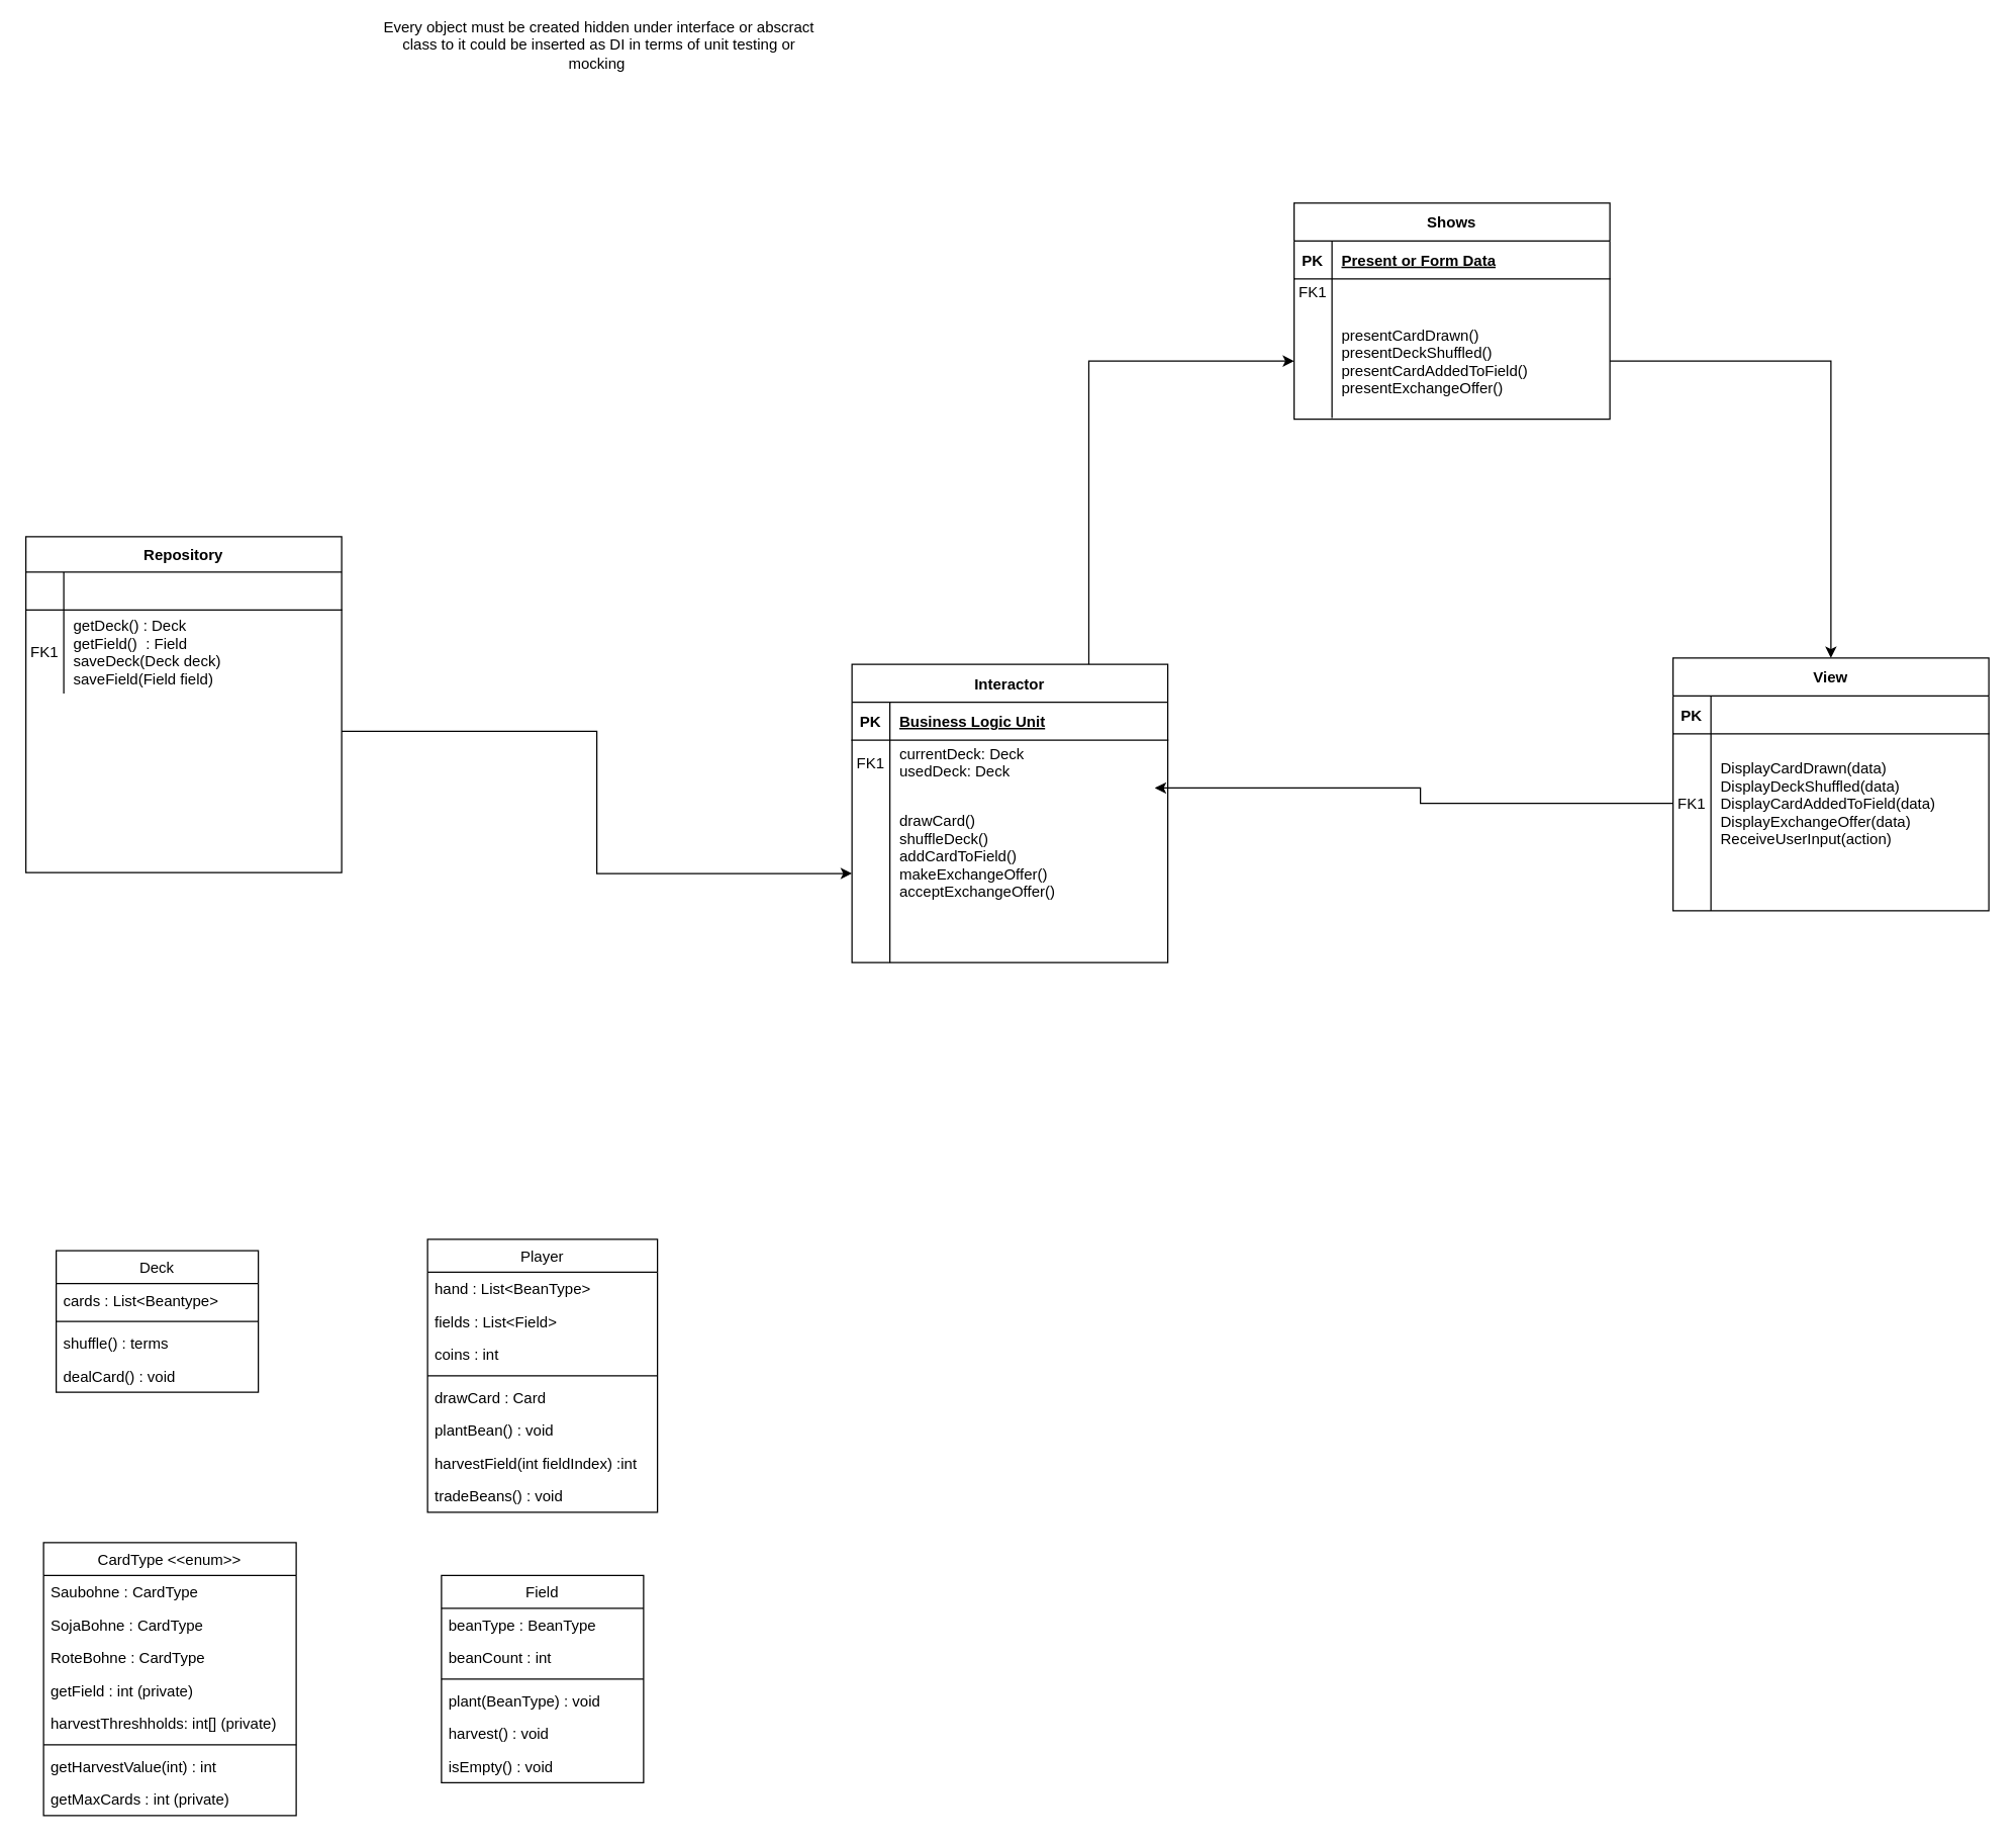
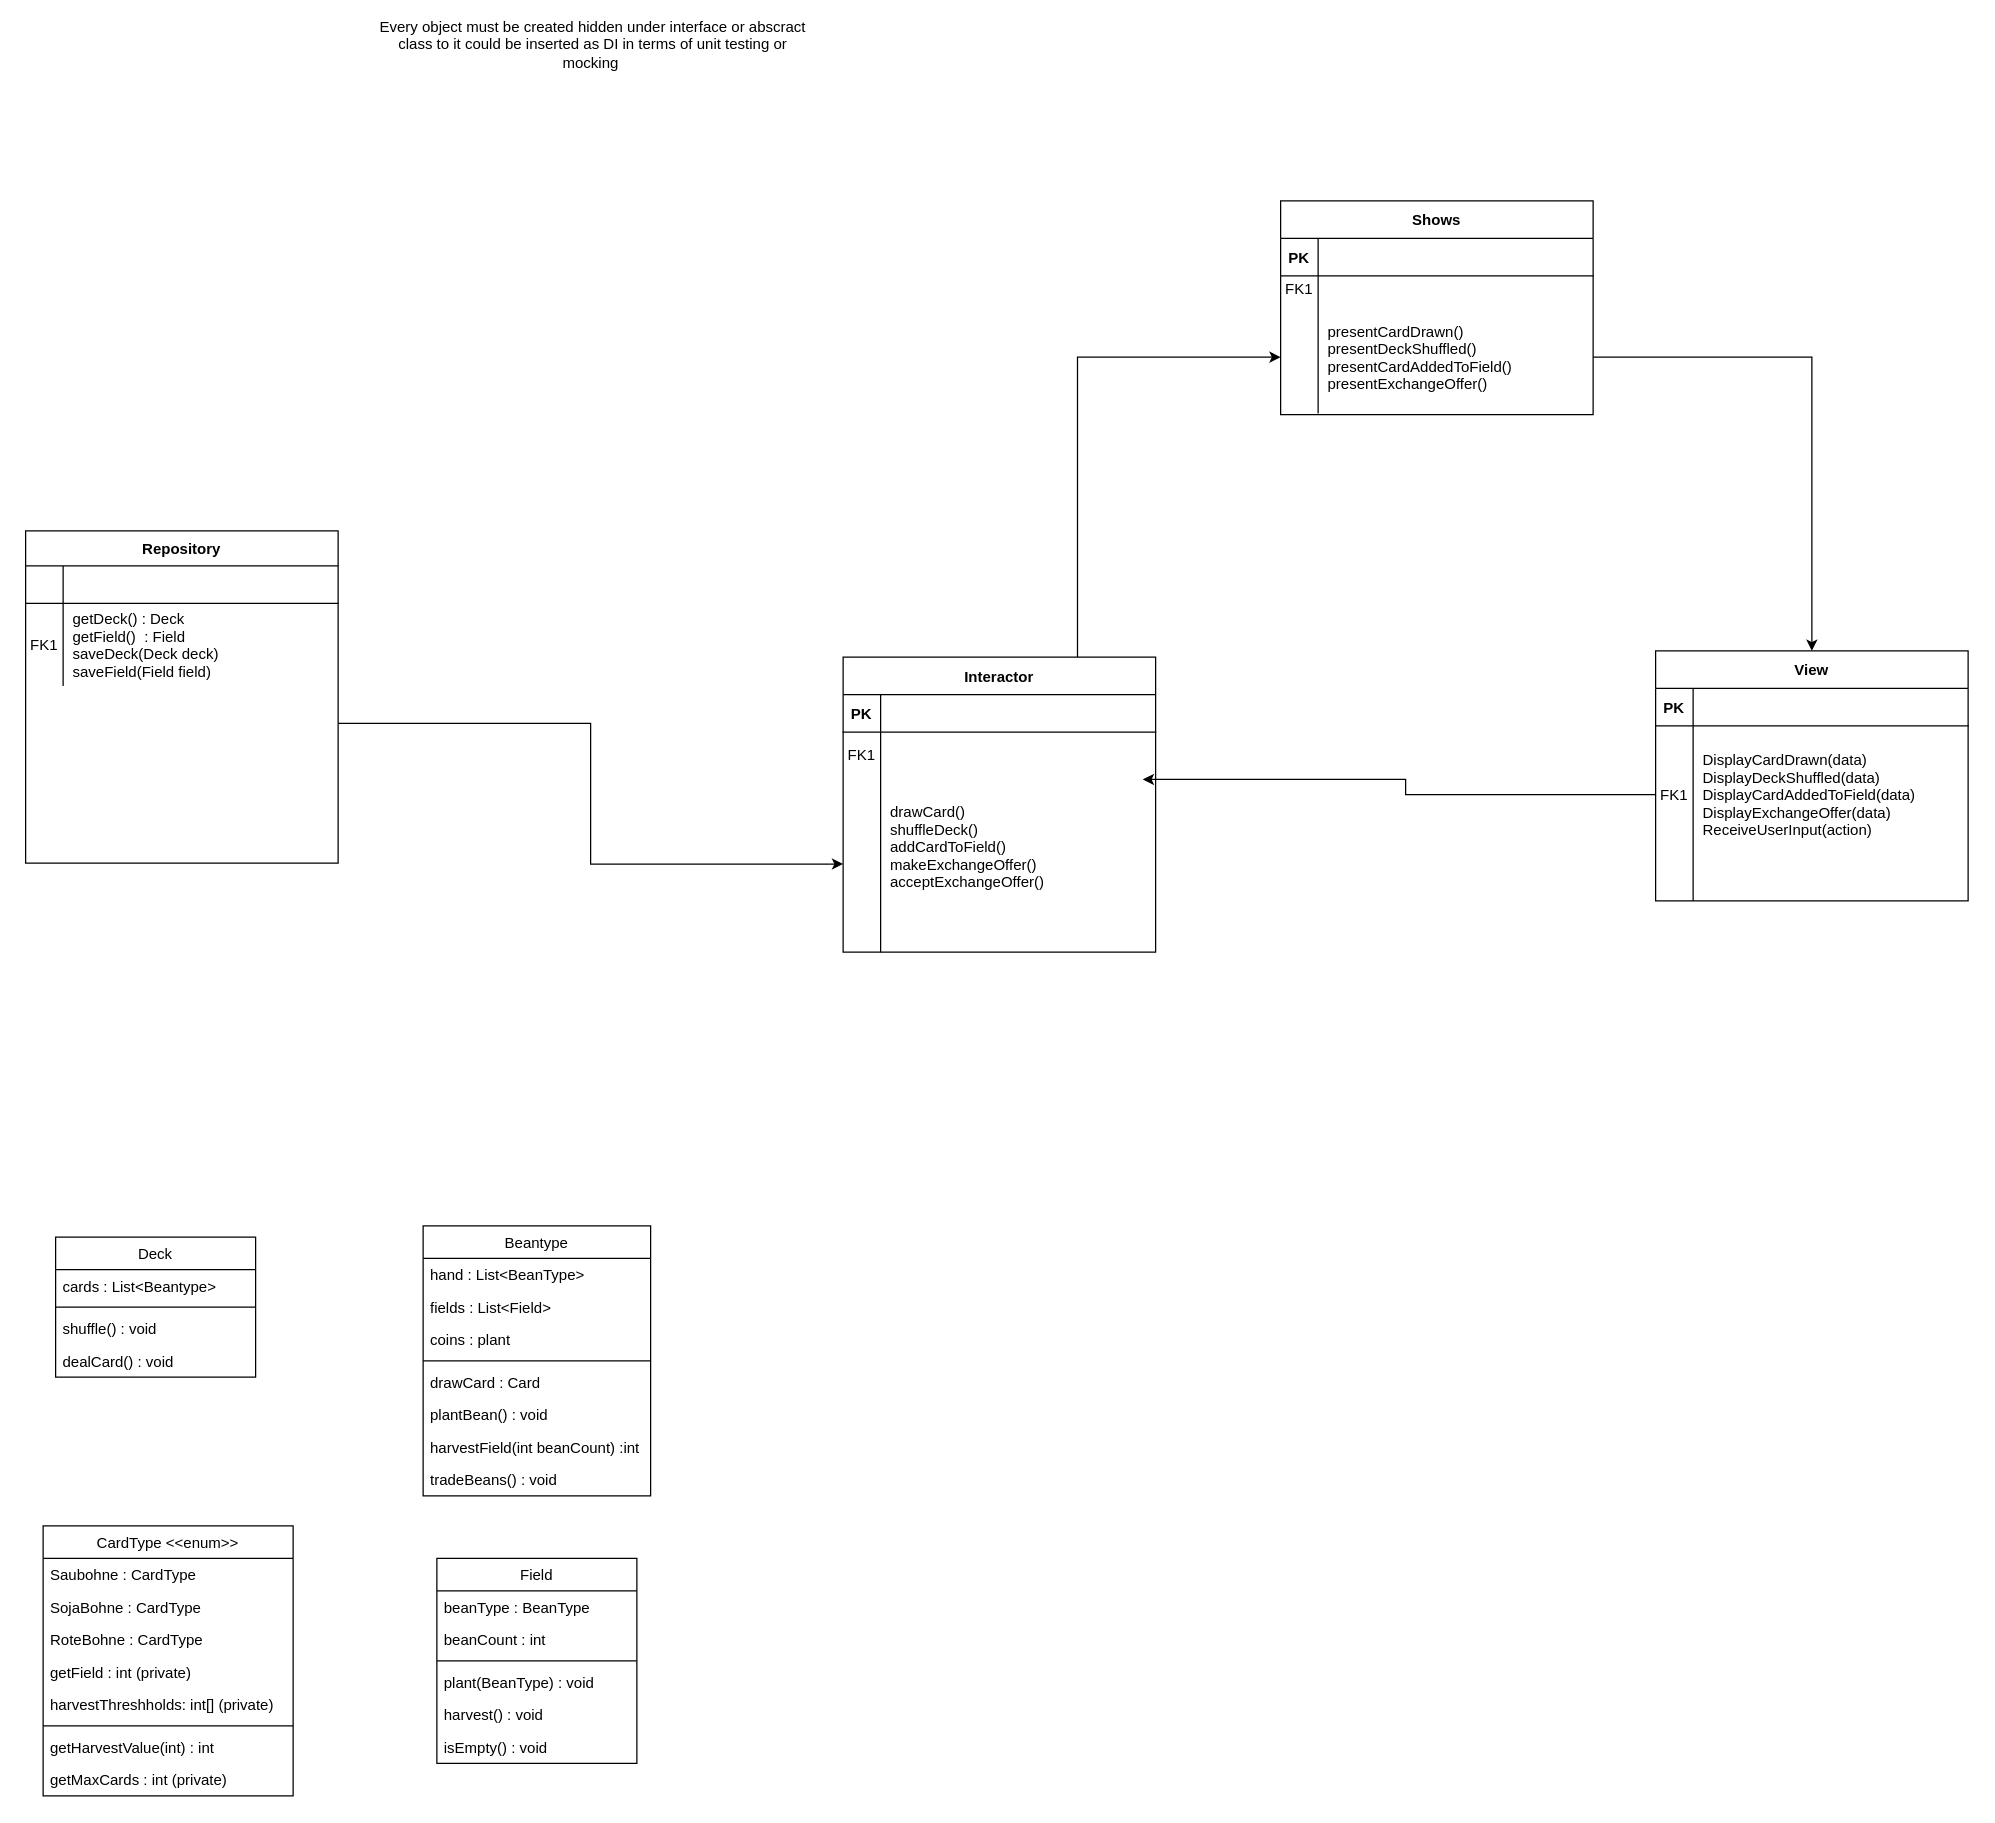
- <mxCell id="16" value="Present or Form Data" style="shape=partialRectangle;overflow=hidden;connectable=0;fillColor=none;top=0;left=0;bottom=0;right=0;align=left;spacingLeft=6;fontStyle=5;" vertex="1" parent="14"><mxGeometry x="30" width="220" height="30" as="geometry"><mxRectangle width="220" height="30" as="alternateBounds" /></mxGeometry></mxCell>
- <mxCell id="6" value="Business Logic Unit" style="shape=partialRectangle;overflow=hidden;connectable=0;fillColor=none;top=0;left=0;bottom=0;right=0;align=left;spacingLeft=6;fontStyle=5;" vertex="1" parent="4"><mxGeometry x="30" width="220" height="30" as="geometry"><mxRectangle width="220" height="30" as="alternateBounds" /></mxGeometry></mxCell>
- <mxCell id="9" value="currentDeck: Deck&#10;usedDeck: Deck" style="shape=partialRectangle;overflow=hidden;connectable=0;fillColor=none;top=0;left=0;bottom=0;right=0;align=left;spacingLeft=6;" vertex="1" parent="7"><mxGeometry x="30" width="220" height="35" as="geometry"><mxRectangle width="220" height="35" as="alternateBounds" /></mxGeometry></mxCell>
- <mxCell id="42" value="Player" style="swimlane;fontStyle=0;align=center;verticalAlign=top;childLayout=stackLayout;horizontal=1;startSize=26;horizontalStack=0;resizeParent=1;resizeLast=0;collapsible=1;marginBottom=0;rounded=0;shadow=0;strokeWidth=1;" vertex="1" parent="1"><mxGeometry x="338" y="980" width="182" height="216" as="geometry"><mxRectangle x="550" y="140" width="160" height="26" as="alternateBounds" /></mxGeometry></mxCell>
+ <mxCell id="42" value="Beantype" style="swimlane;fontStyle=0;align=center;verticalAlign=top;childLayout=stackLayout;horizontal=1;startSize=26;horizontalStack=0;resizeParent=1;resizeLast=0;collapsible=1;marginBottom=0;rounded=0;shadow=0;strokeWidth=1;" vertex="1" parent="1"><mxGeometry x="338" y="980" width="182" height="216" as="geometry"><mxRectangle x="550" y="140" width="160" height="26" as="alternateBounds" /></mxGeometry></mxCell>
- <mxCell id="61" value="shuffle() : terms&#10;" style="text;align=left;verticalAlign=top;spacingLeft=4;spacingRight=4;overflow=hidden;rotatable=0;points=[[0,0.5],[1,0.5]];portConstraint=eastwest;" vertex="1" parent="58"><mxGeometry y="60" width="160" height="26" as="geometry" /></mxCell>
+ <mxCell id="61" value="shuffle() : void&#10;" style="text;align=left;verticalAlign=top;spacingLeft=4;spacingRight=4;overflow=hidden;rotatable=0;points=[[0,0.5],[1,0.5]];portConstraint=eastwest;" vertex="1" parent="58"><mxGeometry y="60" width="160" height="26" as="geometry" /></mxCell>
- <mxCell id="45" value="coins : int" style="text;align=left;verticalAlign=top;spacingLeft=4;spacingRight=4;overflow=hidden;rotatable=0;points=[[0,0.5],[1,0.5]];portConstraint=eastwest;rounded=0;shadow=0;html=0;" vertex="1" parent="42"><mxGeometry y="78" width="182" height="26" as="geometry" /></mxCell>
+ <mxCell id="45" value="coins : plant" style="text;align=left;verticalAlign=top;spacingLeft=4;spacingRight=4;overflow=hidden;rotatable=0;points=[[0,0.5],[1,0.5]];portConstraint=eastwest;rounded=0;shadow=0;html=0;" vertex="1" parent="42"><mxGeometry y="78" width="182" height="26" as="geometry" /></mxCell>
- <mxCell id="49" value="harvestField(int fieldIndex) :int" style="text;align=left;verticalAlign=top;spacingLeft=4;spacingRight=4;overflow=hidden;rotatable=0;points=[[0,0.5],[1,0.5]];portConstraint=eastwest;" vertex="1" parent="42"><mxGeometry y="164" width="182" height="26" as="geometry" /></mxCell>
+ <mxCell id="49" value="harvestField(int beanCount) :int" style="text;align=left;verticalAlign=top;spacingLeft=4;spacingRight=4;overflow=hidden;rotatable=0;points=[[0,0.5],[1,0.5]];portConstraint=eastwest;" vertex="1" parent="42"><mxGeometry y="164" width="182" height="26" as="geometry" /></mxCell>
